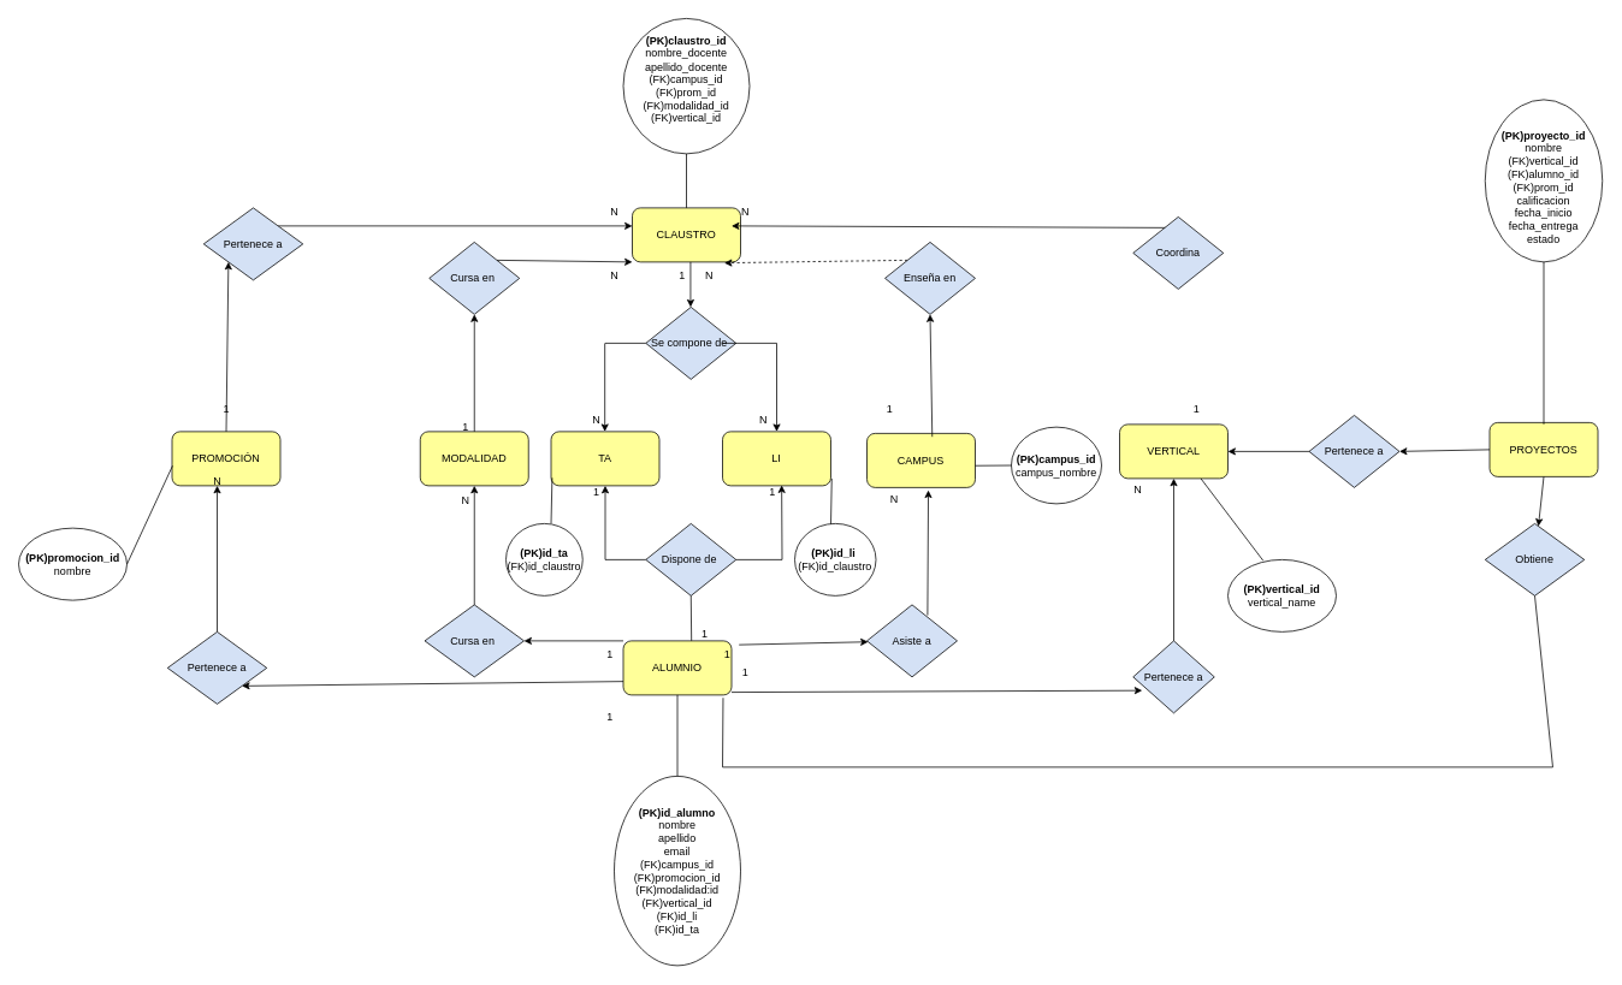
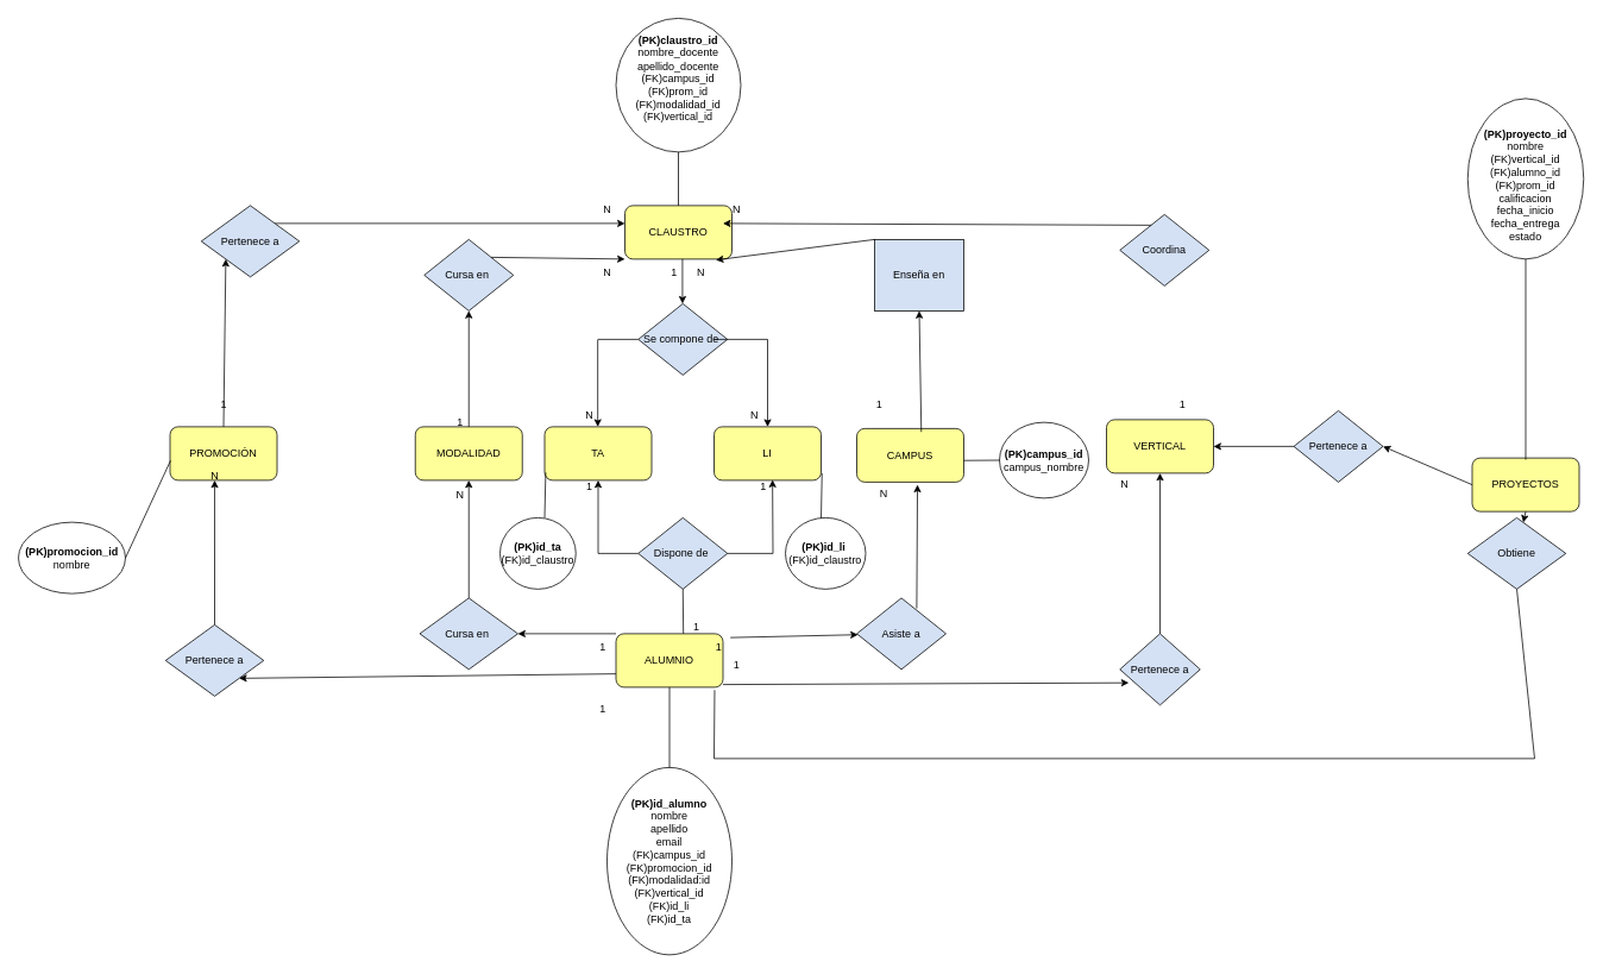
- <mxCell id="16" value="" style="endArrow=classic;html=1;rounded=0;exitX=0;exitY=0;exitDx=0;exitDy=0;entryX=0.85;entryY=1.017;entryDx=0;entryDy=0;entryPerimeter=0;dashed=1;" parent="1" source="17" target="10" edge="1"><mxGeometry width="50" height="50" relative="1" as="geometry"><mxPoint x="850" y="290" as="sourcePoint" /><mxPoint x="830" y="350" as="targetPoint" /></mxGeometry></mxCell>
+ <mxCell id="16" value="" style="endArrow=classic;html=1;rounded=0;exitX=0;exitY=0;exitDx=0;exitDy=0;entryX=0.85;entryY=1.017;entryDx=0;entryDy=0;entryPerimeter=0;" parent="1" source="17" target="10" edge="1"><mxGeometry width="50" height="50" relative="1" as="geometry"><mxPoint x="850" y="290" as="sourcePoint" /><mxPoint x="830" y="350" as="targetPoint" /></mxGeometry></mxCell>
- <mxCell id="17" value="Enseña en" style="rhombus;whiteSpace=wrap;html=1;fillColor=#D4E1F5;" parent="1" vertex="1"><mxGeometry x="980" y="268" width="100" height="80" as="geometry" /></mxCell>
+ <mxCell id="17" value="Enseña en" style="whiteSpace=wrap;html=1;fillColor=#D4E1F5;rounded=0;" parent="1" vertex="1"><mxGeometry x="980" y="268" width="100" height="80" as="geometry" /></mxCell>
- <mxCell id="5" value="PROYECTOS" style="rounded=1;whiteSpace=wrap;html=1;fillColor=#FFFF99;" parent="1" vertex="1"><mxGeometry x="1650" y="468" width="120" height="60" as="geometry" /></mxCell>
+ <mxCell id="5" value="PROYECTOS" style="rounded=1;whiteSpace=wrap;html=1;fillColor=#FFFF99;" parent="1" vertex="1"><mxGeometry x="1650" y="513" width="120" height="60" as="geometry" /></mxCell>
- <mxCell id="44" value="" style="endArrow=none;html=1;rounded=0;exitX=0.325;exitY=0.013;exitDx=0;exitDy=0;exitPerimeter=0;entryX=0.75;entryY=1;entryDx=0;entryDy=0;" parent="1" source="39" target="4" edge="1"><mxGeometry width="50" height="50" relative="1" as="geometry"><mxPoint x="1300" y="570" as="sourcePoint" /><mxPoint x="1350" y="520" as="targetPoint" /></mxGeometry></mxCell>
- <mxCell id="39" value="&lt;b&gt;(PK)vertical_id&lt;/b&gt;&lt;div&gt;vertical_name&lt;/div&gt;" style="ellipse;whiteSpace=wrap;html=1;" parent="1" vertex="1"><mxGeometry x="1360" y="620" width="120" height="80" as="geometry" /></mxCell>
